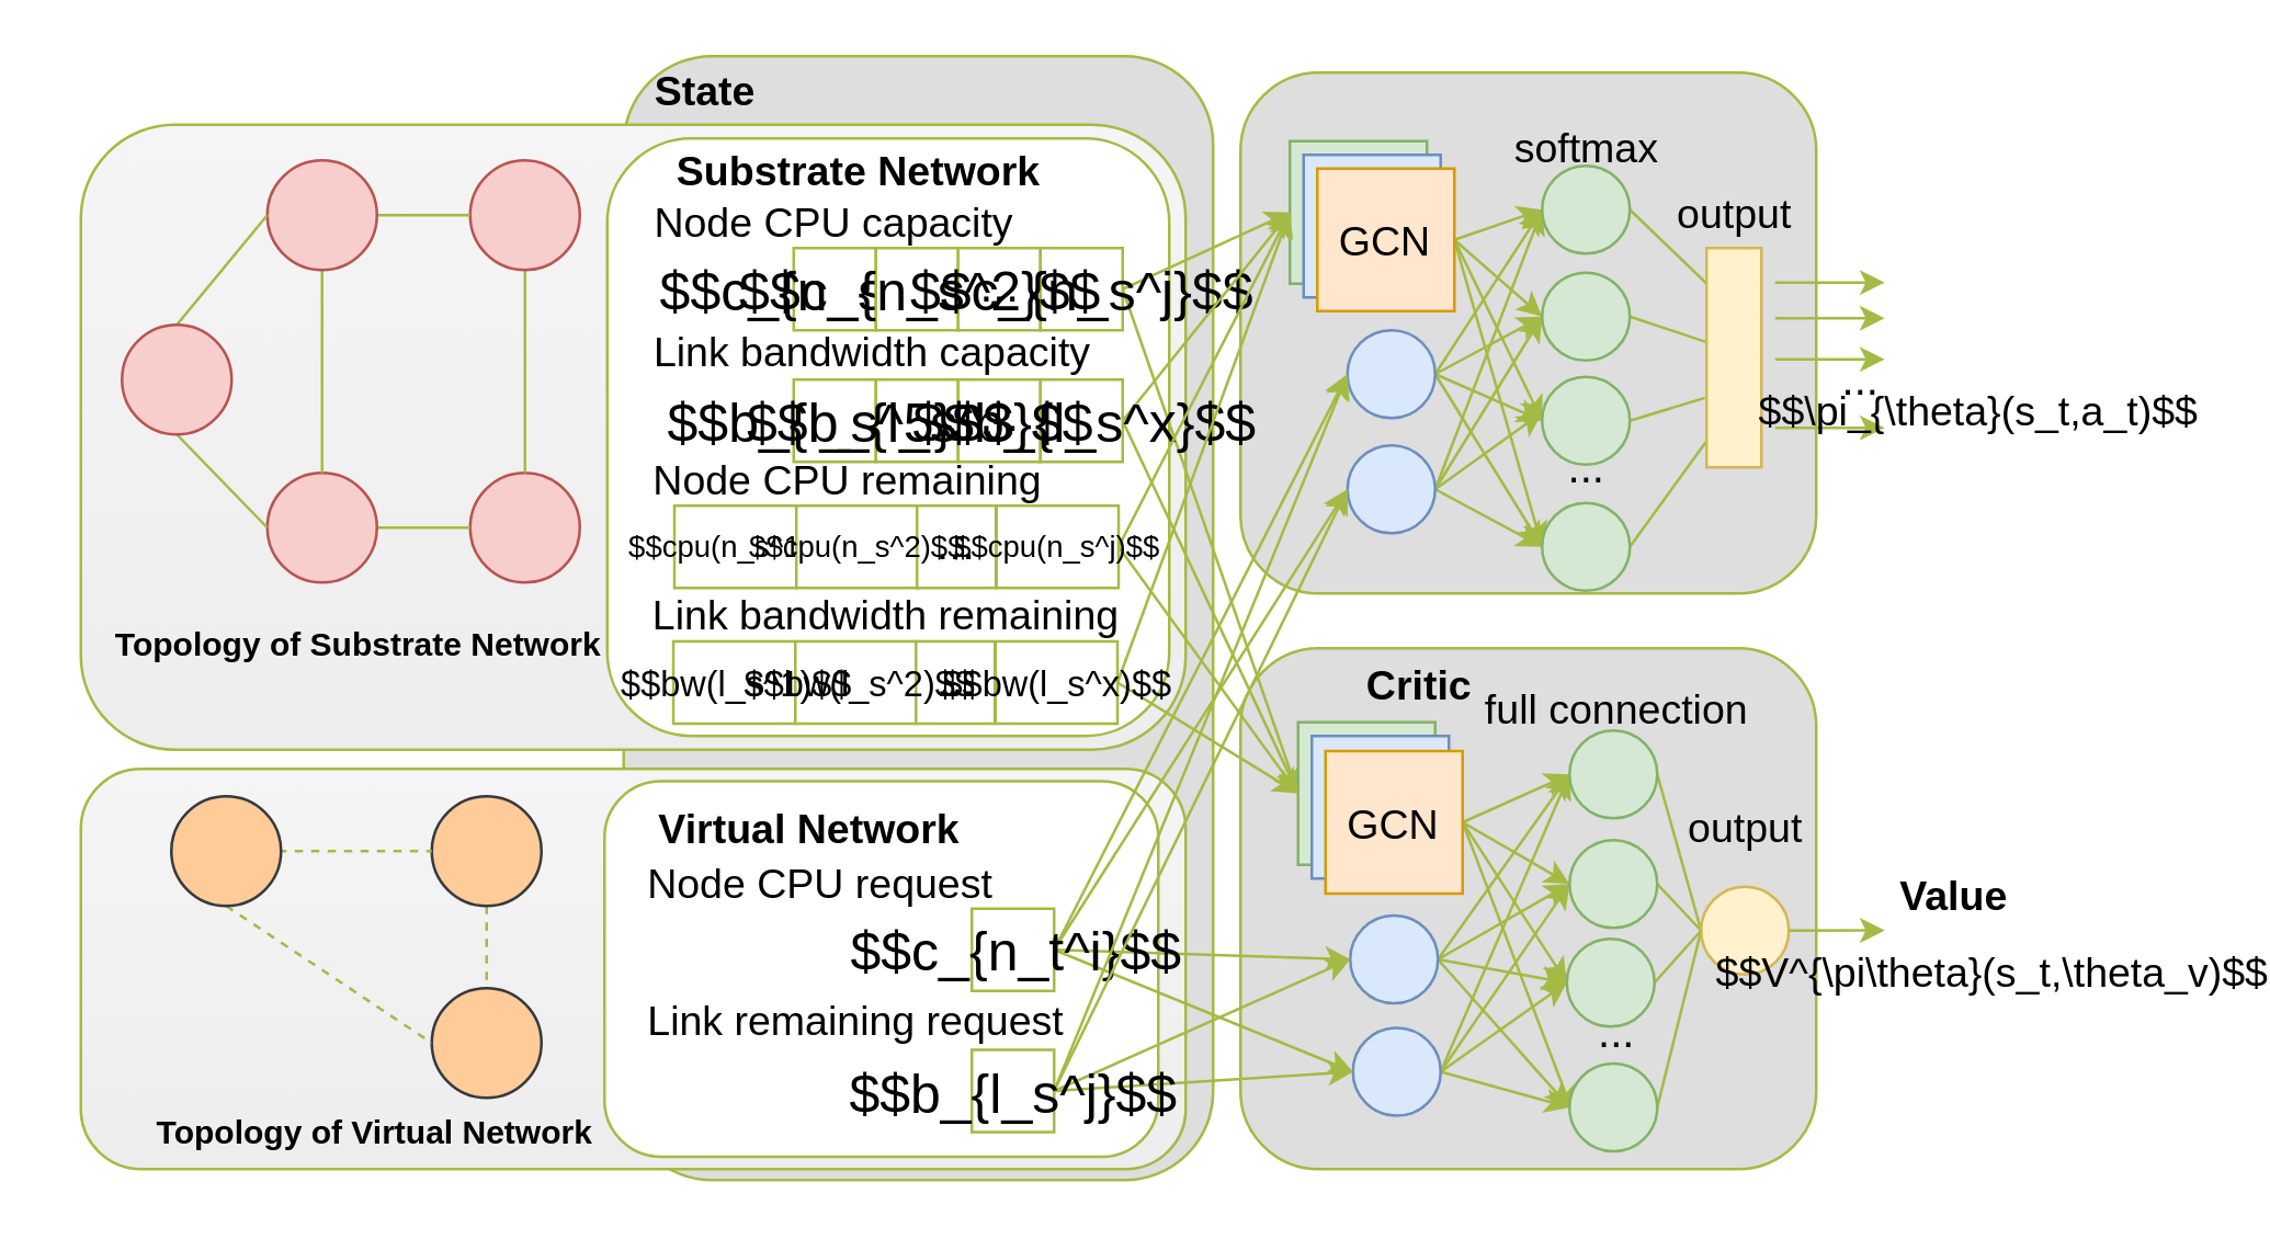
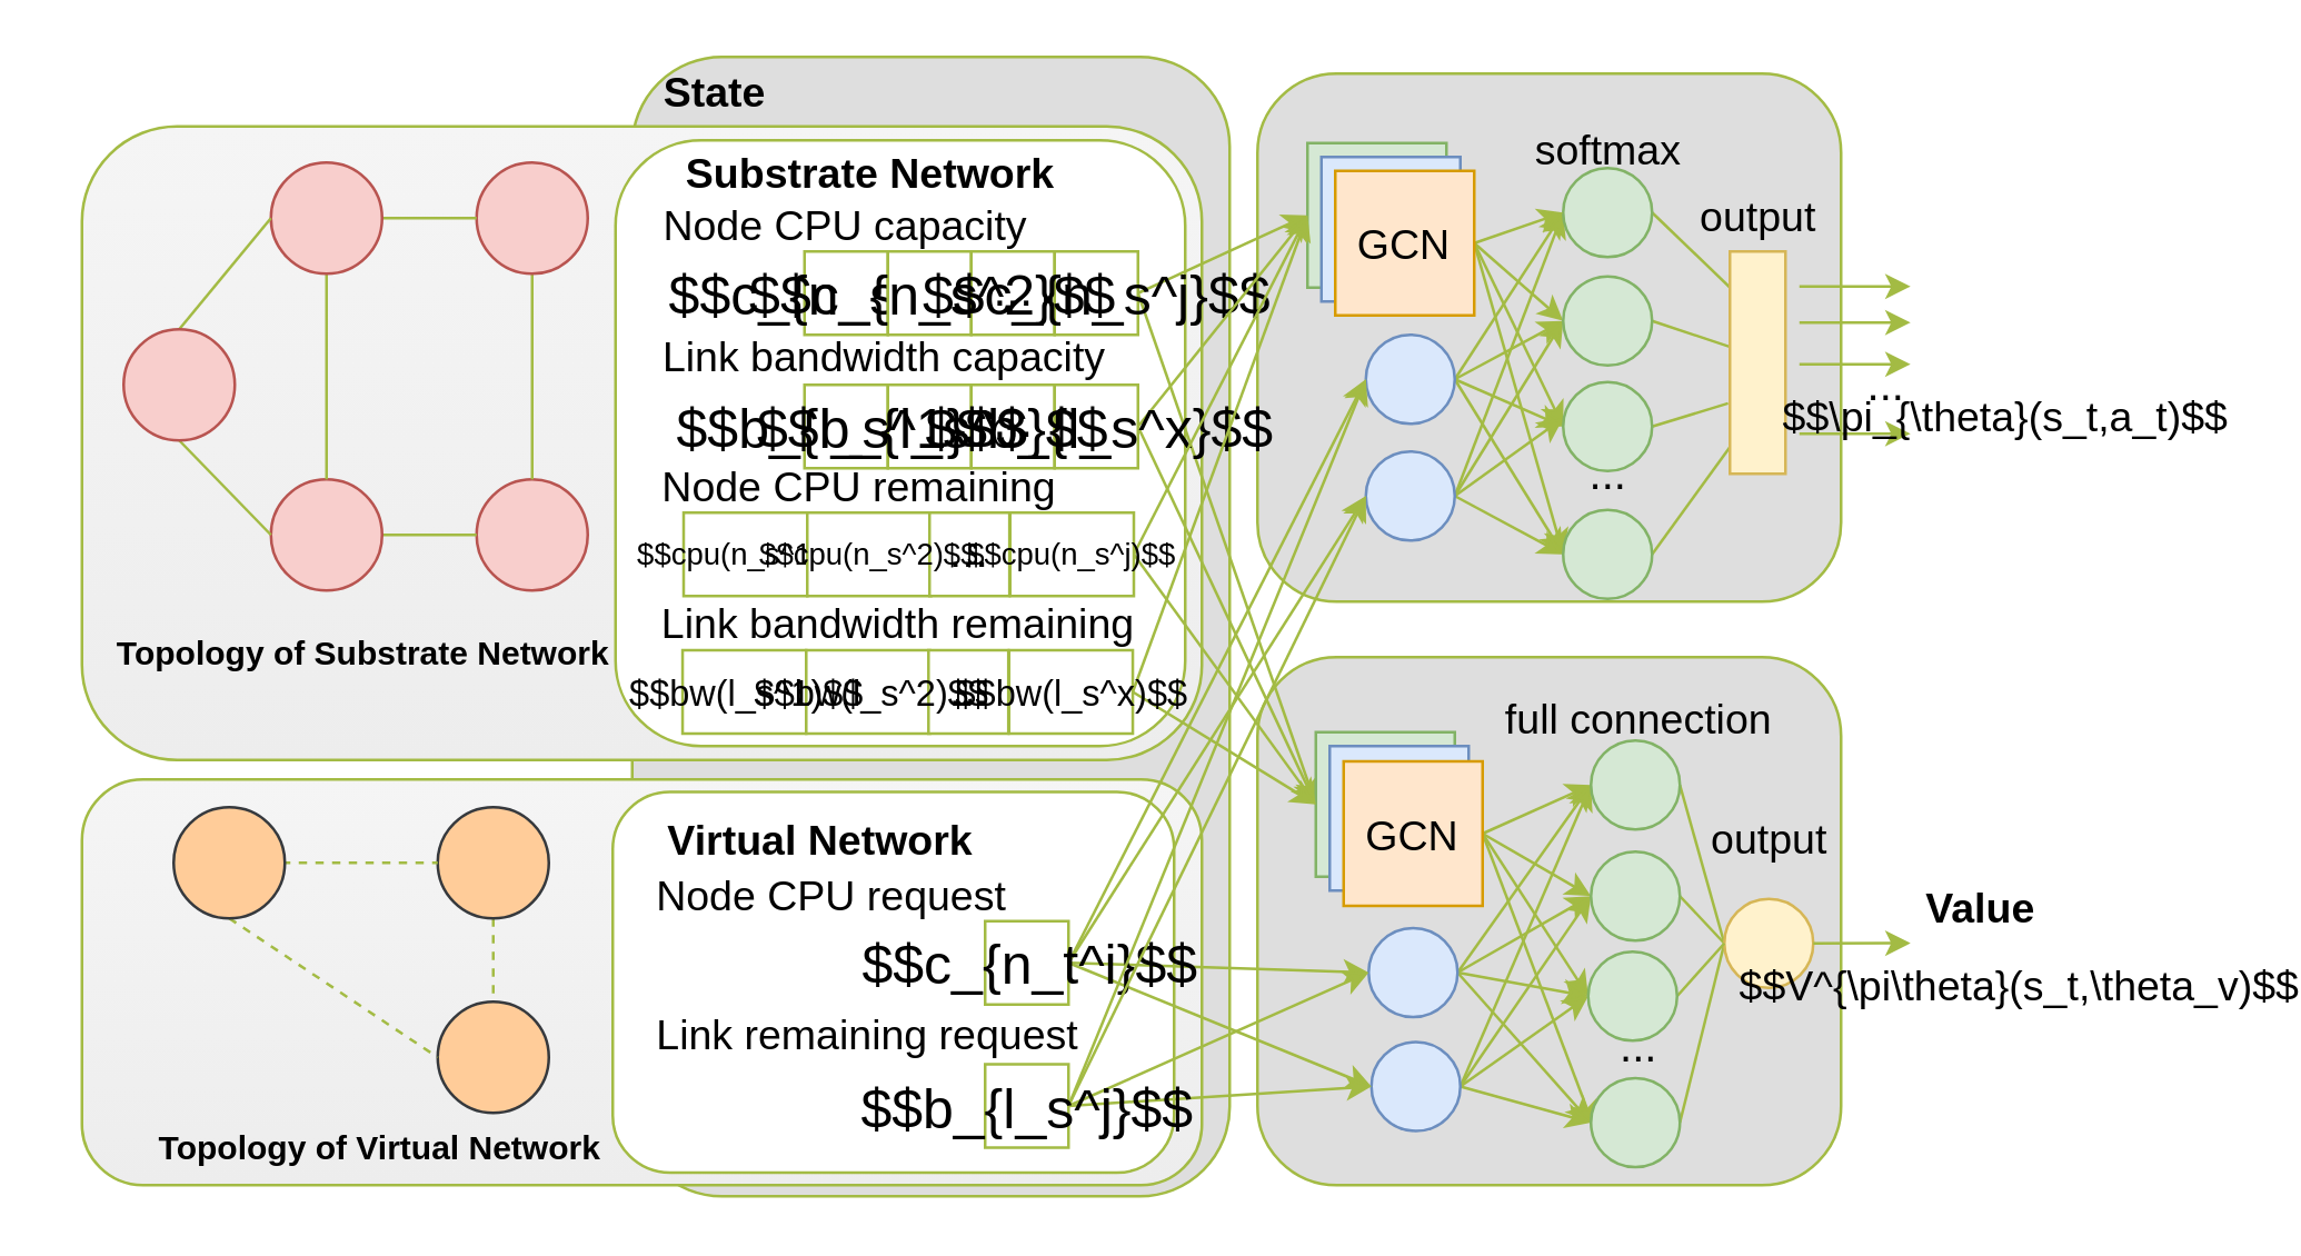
- <mxCell id="113" value="$$b_{l_s^5}$$" style="text;html=1;align=center;verticalAlign=middle;resizable=0;points=[];autosize=0;strokeColor=none;fillColor=none;fontSize=20;rounded=0;" parent="1" vertex="1"><mxGeometry x="256" y="138" width="100" height="30" as="geometry" /></mxCell>
+ <mxCell id="113" value="$$b_{l_s^1}$$" style="text;html=1;align=center;verticalAlign=middle;resizable=0;points=[];autosize=0;strokeColor=none;fillColor=none;fontSize=20;rounded=0;" parent="1" vertex="1"><mxGeometry x="256" y="138" width="100" height="30" as="geometry" /></mxCell>
- <mxCell id="36" value="Critic" style="text;html=1;align=center;verticalAlign=middle;resizable=0;points=[];autosize=0;strokeColor=none;fillColor=none;fontSize=15;fontStyle=1;rounded=0;" parent="1" vertex="1"><mxGeometry x="492" y="238.5" width="50" height="20" as="geometry" /></mxCell>
